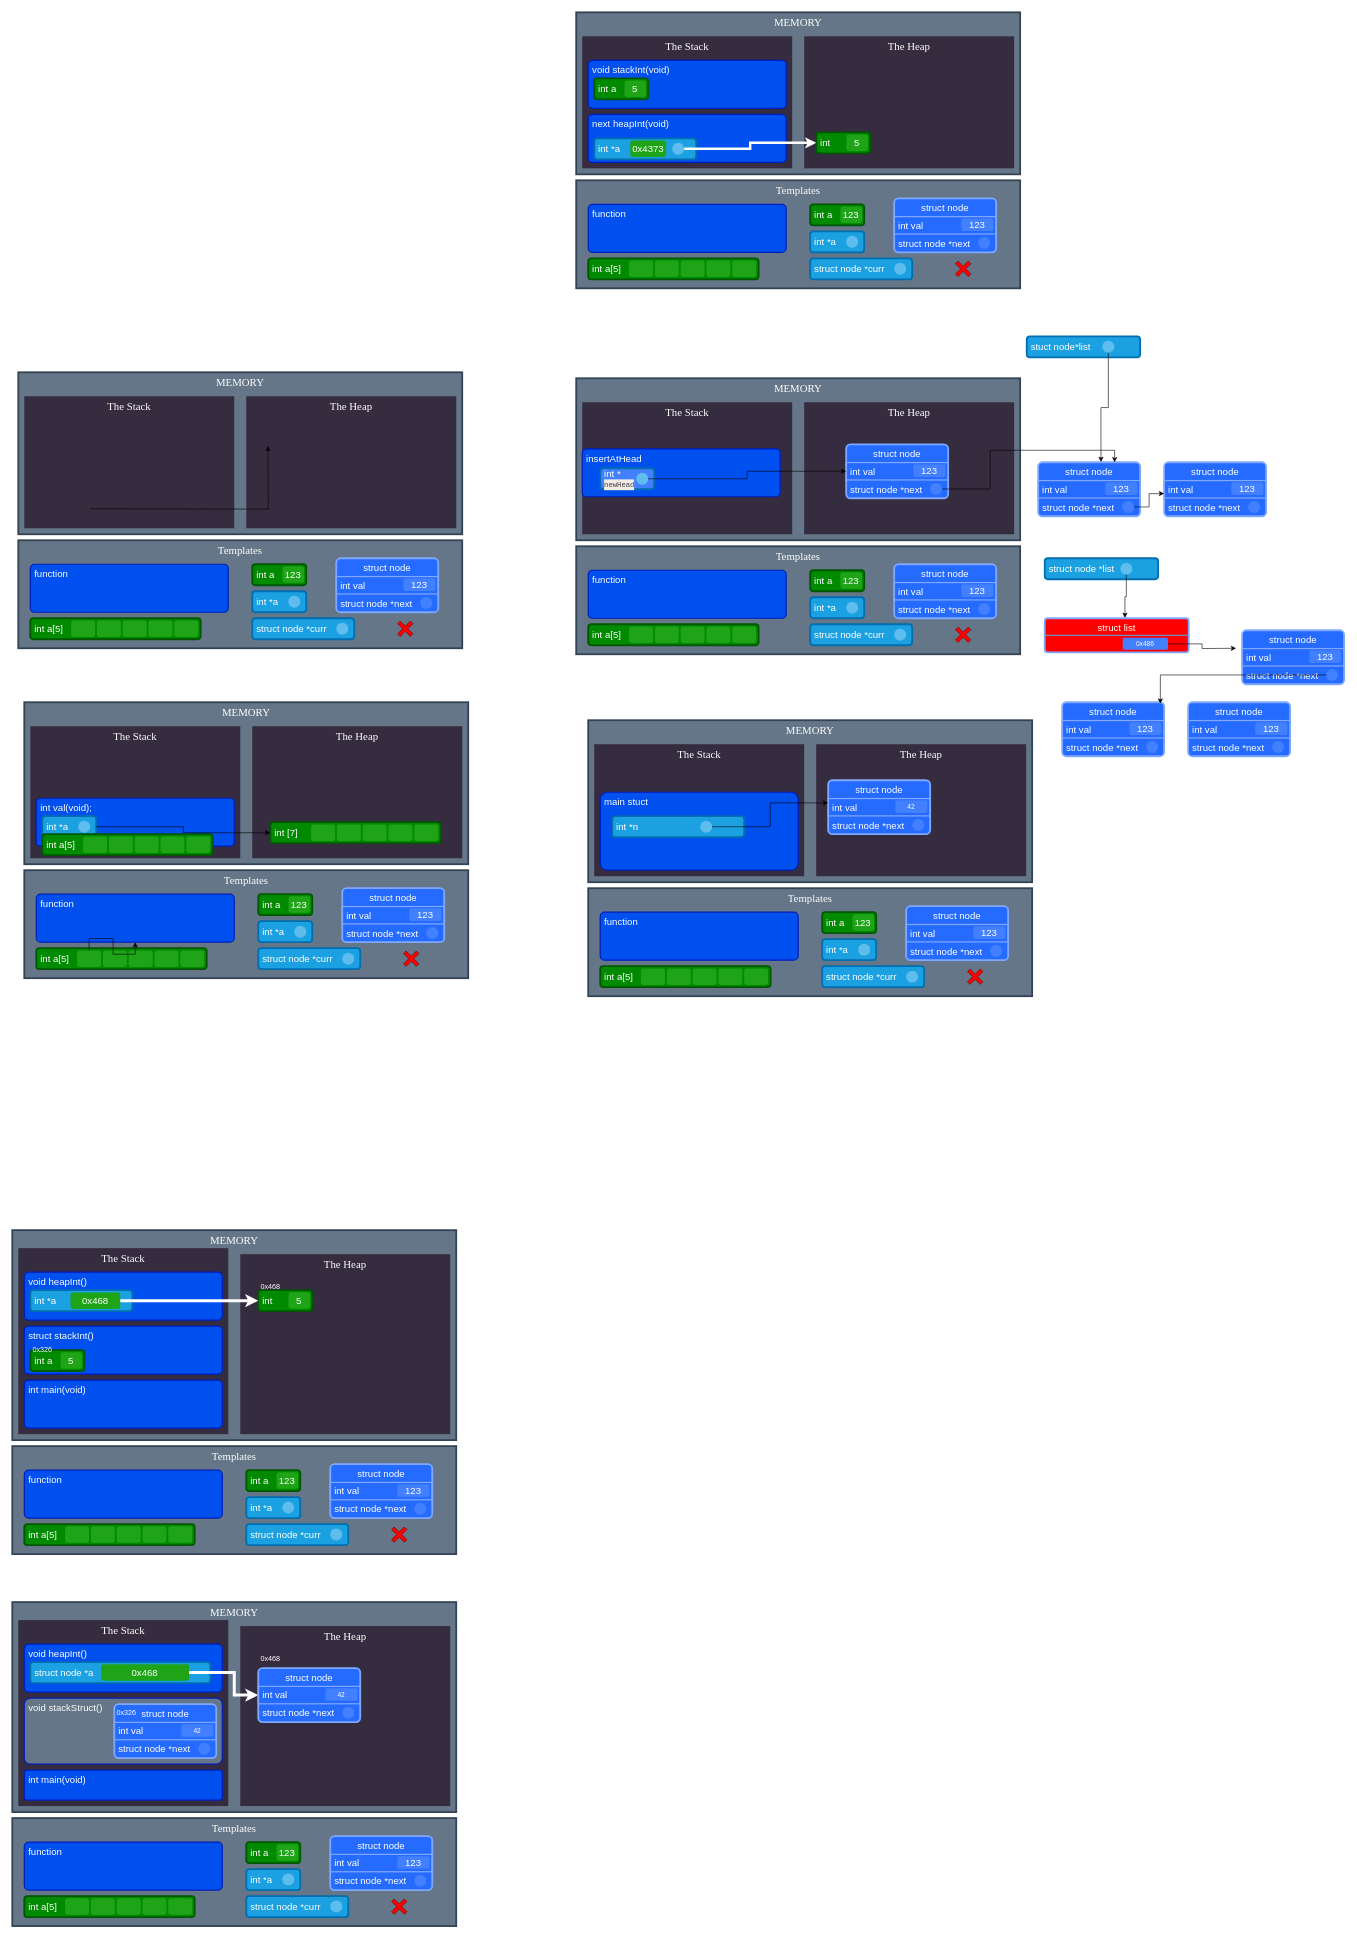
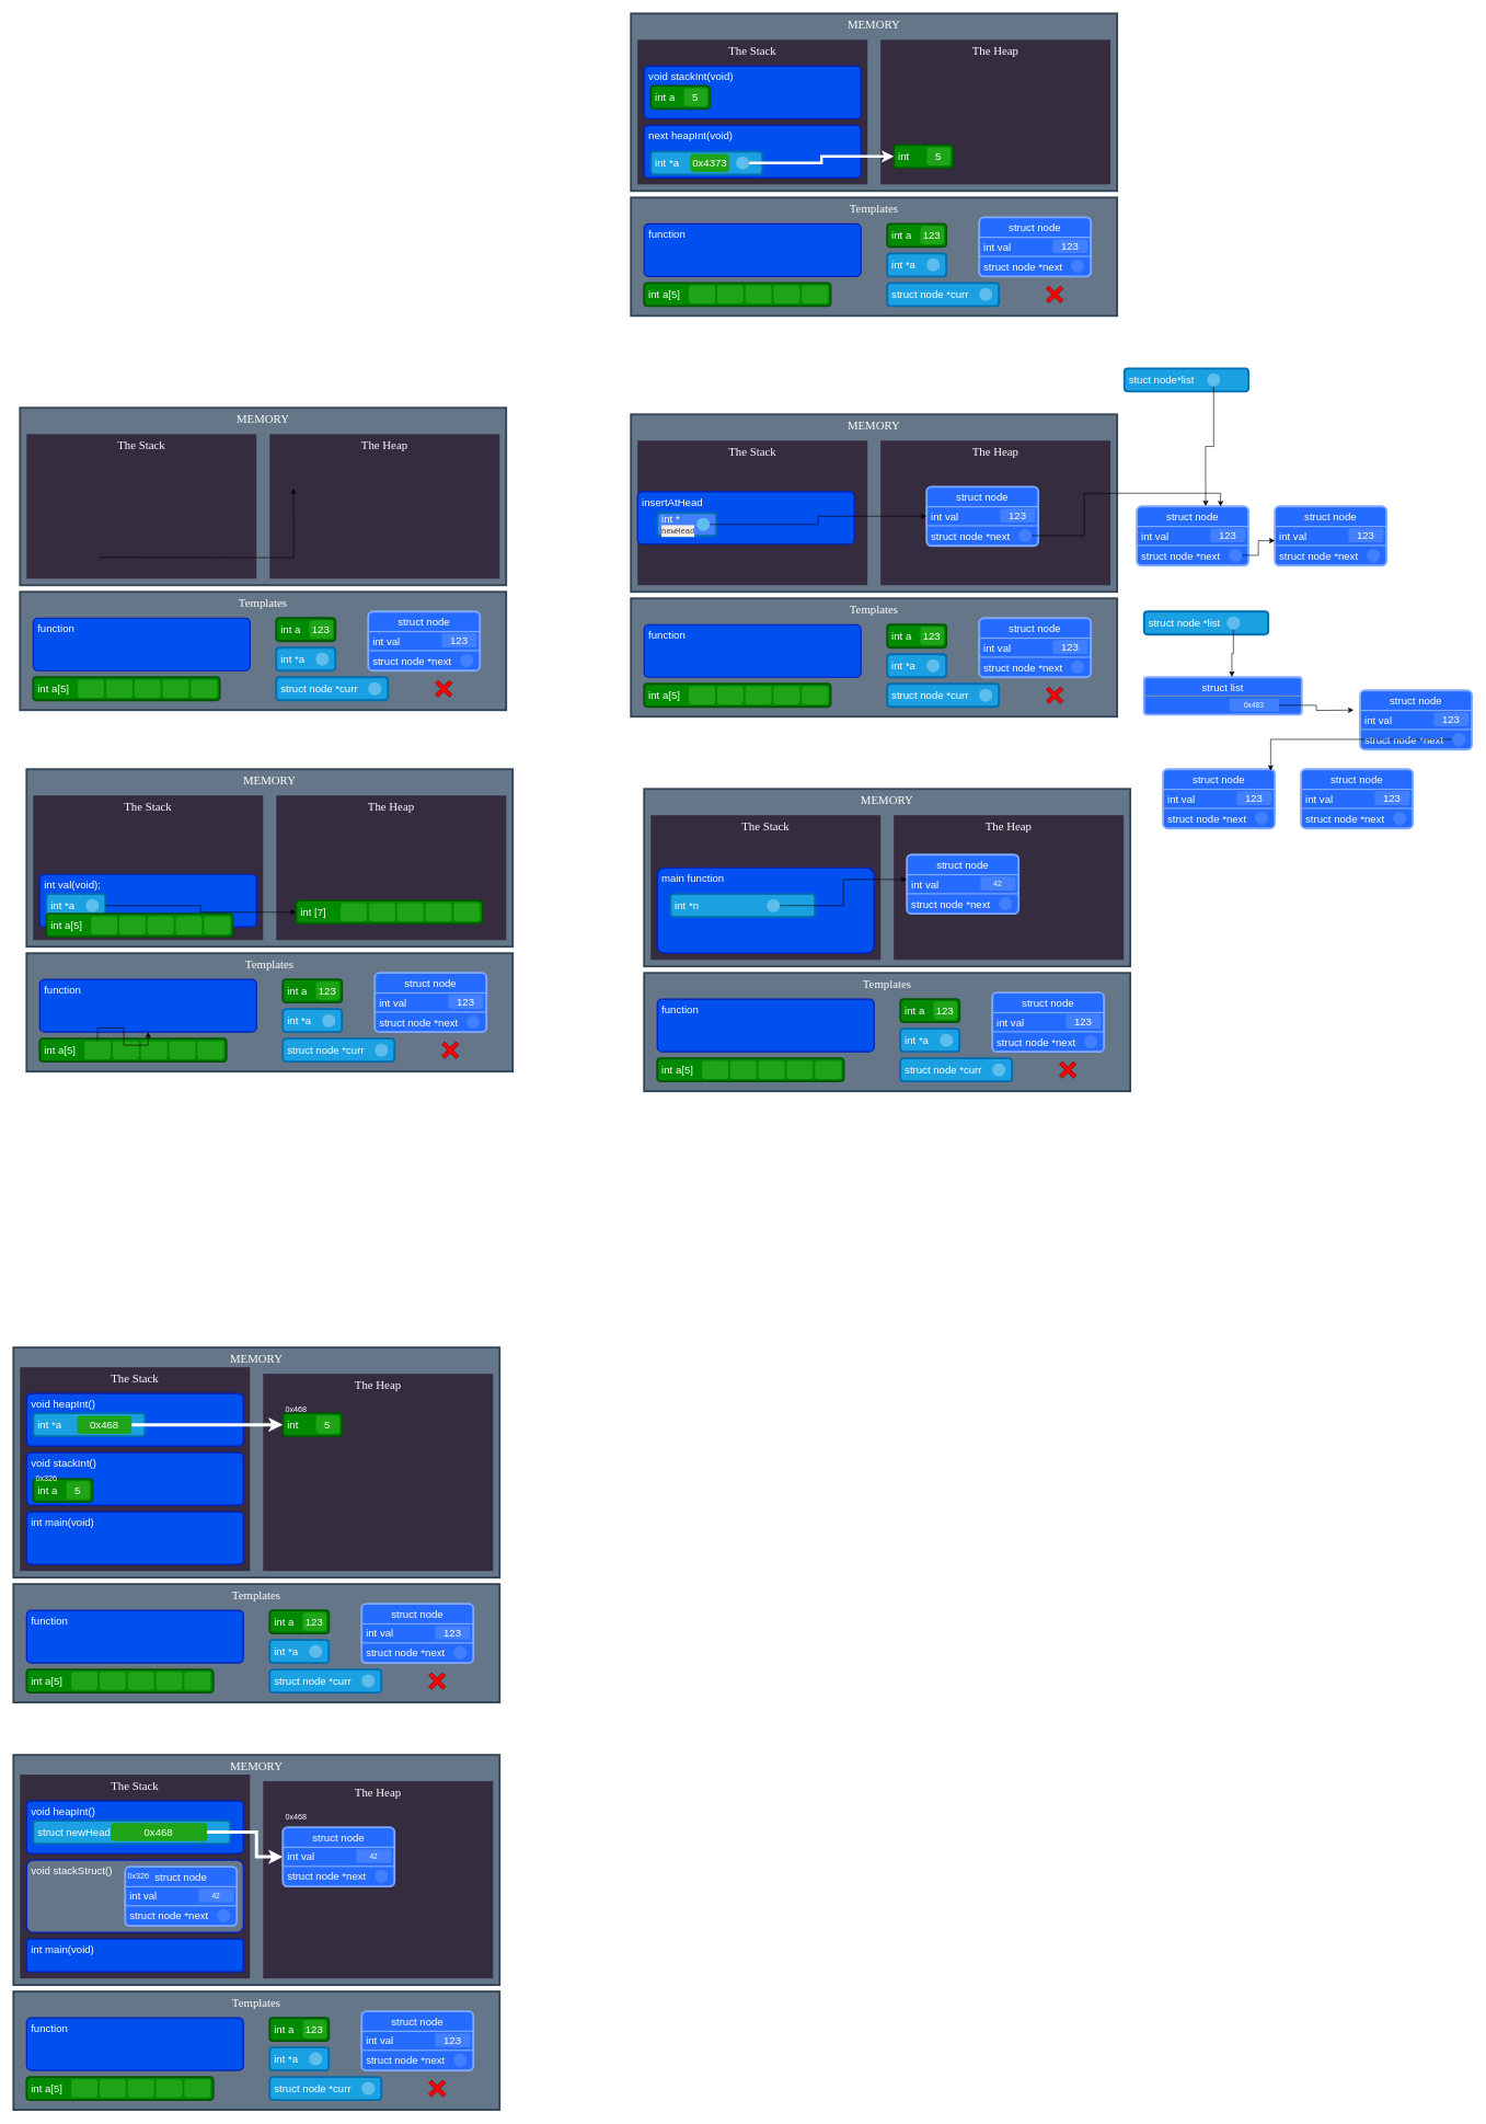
- <mxCell id="62" value="struct list" style="rounded=1;whiteSpace=wrap;html=1;strokeWidth=3;fillColor=#ff0000;fontColor=#FFFFFF;strokeColor=#80a8ff;fontSize=16;arcSize=8;verticalAlign=top;" parent="61" vertex="1"><mxGeometry width="240" height="56.842" as="geometry" /></mxCell>
+ <mxCell id="62" value="struct list" style="rounded=1;whiteSpace=wrap;html=1;strokeWidth=3;fillColor=#266bff;fontColor=#FFFFFF;strokeColor=#80a8ff;fontSize=16;arcSize=8;verticalAlign=top;" parent="61" vertex="1"><mxGeometry width="240" height="56.842" as="geometry" /></mxCell>
- <mxCell id="64" value="0x486" style="rounded=1;whiteSpace=wrap;html=1;fontFamily=Helvetica;fontSize=11;fontColor=#ffffff;strokeColor=none;fillColor=#4280ff;" parent="61" vertex="1"><mxGeometry x="130.005" y="32.684" width="75.473" height="19.895" as="geometry" /></mxCell>
+ <mxCell id="64" value="0x483" style="rounded=1;whiteSpace=wrap;html=1;fontFamily=Helvetica;fontSize=11;fontColor=#ffffff;strokeColor=none;fillColor=#4280ff;" parent="61" vertex="1"><mxGeometry x="130.005" y="32.684" width="75.473" height="19.895" as="geometry" /></mxCell>
- <mxCell id="81" value="main stuct" style="rounded=1;whiteSpace=wrap;html=1;verticalAlign=top;align=left;spacingLeft=5;fillColor=#0050ef;strokeColor=#001DBC;fontColor=#ffffff;strokeWidth=2;fontSize=16;arcSize=9;" parent="1" vertex="1"><mxGeometry x="1000" y="1320" width="330" height="130" as="geometry" /></mxCell>
+ <mxCell id="81" value="main function" style="rounded=1;whiteSpace=wrap;html=1;verticalAlign=top;align=left;spacingLeft=5;fillColor=#0050ef;strokeColor=#001DBC;fontColor=#ffffff;strokeWidth=2;fontSize=16;arcSize=9;" parent="1" vertex="1"><mxGeometry x="1000" y="1320" width="330" height="130" as="geometry" /></mxCell>
- <mxCell id="286" value="struct stackInt()" style="rounded=1;whiteSpace=wrap;html=1;verticalAlign=top;align=left;spacingLeft=5;fillColor=#0050ef;strokeColor=#001DBC;fontColor=#ffffff;strokeWidth=2;fontSize=16;arcSize=9;" parent="1" vertex="1"><mxGeometry x="40" y="2210" width="330" height="80" as="geometry" /></mxCell>
+ <mxCell id="286" value="void stackInt()" style="rounded=1;whiteSpace=wrap;html=1;verticalAlign=top;align=left;spacingLeft=5;fillColor=#0050ef;strokeColor=#001DBC;fontColor=#ffffff;strokeWidth=2;fontSize=16;arcSize=9;" parent="1" vertex="1"><mxGeometry x="40" y="2210" width="330" height="80" as="geometry" /></mxCell>
- <mxCell id="333" value="struct node *a" style="rounded=1;whiteSpace=wrap;html=1;strokeWidth=3;fillColor=#1ba1e2;fontColor=#ffffff;strokeColor=#006EAF;fontSize=16;align=left;spacingLeft=5;" vertex="1" parent="332"><mxGeometry width="300" height="35" as="geometry" /></mxCell>
+ <mxCell id="333" value="struct newHead *a" style="rounded=1;whiteSpace=wrap;html=1;strokeWidth=3;fillColor=#1ba1e2;fontColor=#ffffff;strokeColor=#006EAF;fontSize=16;align=left;spacingLeft=5;" vertex="1" parent="332"><mxGeometry width="300" height="35" as="geometry" /></mxCell>
